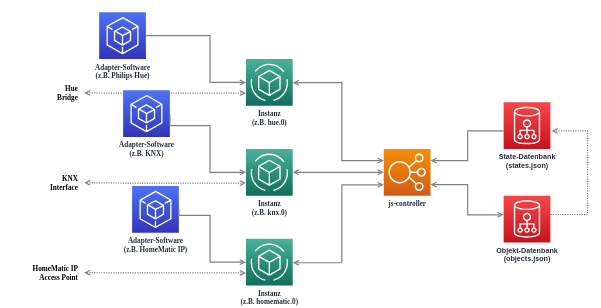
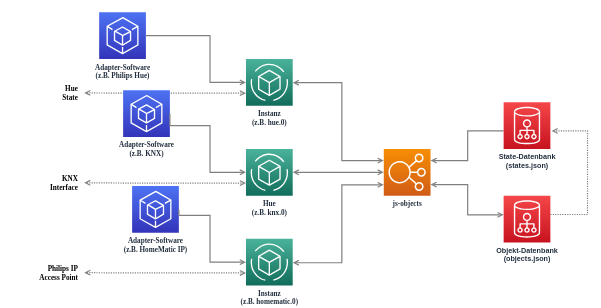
- <mxCell id="15" value="Hue&lt;br&gt;Bridge" style="text;html=1;resizable=0;autosize=1;align=right;verticalAlign=middle;points=[];fillColor=none;strokeColor=none;rounded=0;dashed=1;dashPattern=1 1;labelBackgroundColor=none;fontFamily=Verdana;fontSize=12;fontColor=#000000;fontStyle=1" vertex="1" parent="1"><mxGeometry x="70" y="140" width="60" height="30" as="geometry" /></mxCell>
+ <mxCell id="15" value="Hue&lt;br&gt;State" style="text;html=1;resizable=0;autosize=1;align=right;verticalAlign=middle;points=[];fillColor=none;strokeColor=none;rounded=0;dashed=1;dashPattern=1 1;labelBackgroundColor=none;fontFamily=Verdana;fontSize=12;fontColor=#000000;fontStyle=1" vertex="1" parent="1"><mxGeometry x="70" y="140" width="60" height="30" as="geometry" /></mxCell>
- <mxCell id="4" value="js-controller" style="points=[[0,0,0],[0.25,0,0],[0.5,0,0],[0.75,0,0],[1,0,0],[0,1,0],[0.25,1,0],[0.5,1,0],[0.75,1,0],[1,1,0],[0,0.25,0],[0,0.5,0],[0,0.75,0],[1,0.25,0],[1,0.5,0],[1,0.75,0]];outlineConnect=0;fontColor=#232F3E;gradientColor=#F78E04;gradientDirection=north;fillColor=#D05C17;strokeColor=#ffffff;dashed=0;verticalLabelPosition=bottom;verticalAlign=top;align=center;html=1;fontSize=12;fontStyle=1;aspect=fixed;shape=mxgraph.aws4.resourceIcon;resIcon=mxgraph.aws4.elastic_load_balancing;dashPattern=1 1;labelBackgroundColor=none;fontFamily=Verdana;" vertex="1" parent="1"><mxGeometry x="639" y="248" width="78" height="78" as="geometry" /></mxCell>
+ <mxCell id="4" value="js-objects" style="points=[[0,0,0],[0.25,0,0],[0.5,0,0],[0.75,0,0],[1,0,0],[0,1,0],[0.25,1,0],[0.5,1,0],[0.75,1,0],[1,1,0],[0,0.25,0],[0,0.5,0],[0,0.75,0],[1,0.25,0],[1,0.5,0],[1,0.75,0]];outlineConnect=0;fontColor=#232F3E;gradientColor=#F78E04;gradientDirection=north;fillColor=#D05C17;strokeColor=#ffffff;dashed=0;verticalLabelPosition=bottom;verticalAlign=top;align=center;html=1;fontSize=12;fontStyle=1;aspect=fixed;shape=mxgraph.aws4.resourceIcon;resIcon=mxgraph.aws4.elastic_load_balancing;dashPattern=1 1;labelBackgroundColor=none;fontFamily=Verdana;" vertex="1" parent="1"><mxGeometry x="639" y="248" width="78" height="78" as="geometry" /></mxCell>
- <mxCell id="17" value="Instanz&lt;br&gt;(z.B. knx.0)" style="points=[[0,0,0],[0.25,0,0],[0.5,0,0],[0.75,0,0],[1,0,0],[0,1,0],[0.25,1,0],[0.5,1,0],[0.75,1,0],[1,1,0],[0,0.25,0],[0,0.5,0],[0,0.75,0],[1,0.25,0],[1,0.5,0],[1,0.75,0]];outlineConnect=0;fontColor=#232F3E;gradientColor=#4AB29A;gradientDirection=north;fillColor=#116D5B;strokeColor=#ffffff;dashed=0;verticalLabelPosition=bottom;verticalAlign=top;align=center;html=1;fontSize=12;fontStyle=1;aspect=fixed;shape=mxgraph.aws4.resourceIcon;resIcon=mxgraph.aws4.apache_mxnet_on_aws;dashPattern=1 1;labelBackgroundColor=none;fontFamily=Verdana;" vertex="1" parent="1"><mxGeometry x="409" y="248" width="78" height="78" as="geometry" /></mxCell>
+ <mxCell id="17" value="Hue&lt;br&gt;(z.B. knx.0)" style="points=[[0,0,0],[0.25,0,0],[0.5,0,0],[0.75,0,0],[1,0,0],[0,1,0],[0.25,1,0],[0.5,1,0],[0.75,1,0],[1,1,0],[0,0.25,0],[0,0.5,0],[0,0.75,0],[1,0.25,0],[1,0.5,0],[1,0.75,0]];outlineConnect=0;fontColor=#232F3E;gradientColor=#4AB29A;gradientDirection=north;fillColor=#116D5B;strokeColor=#ffffff;dashed=0;verticalLabelPosition=bottom;verticalAlign=top;align=center;html=1;fontSize=12;fontStyle=1;aspect=fixed;shape=mxgraph.aws4.resourceIcon;resIcon=mxgraph.aws4.apache_mxnet_on_aws;dashPattern=1 1;labelBackgroundColor=none;fontFamily=Verdana;" vertex="1" parent="1"><mxGeometry x="409" y="248" width="78" height="78" as="geometry" /></mxCell>
- <mxCell id="25" value="HomeMatic IP&lt;br&gt;Access Point" style="text;html=1;resizable=0;autosize=1;align=right;verticalAlign=middle;points=[];fillColor=none;strokeColor=none;rounded=0;dashed=1;dashPattern=1 1;labelBackgroundColor=none;fontFamily=Verdana;fontSize=12;fontColor=#000000;fontStyle=1" vertex="1" parent="1"><mxGeometry x="20" y="440" width="110" height="30" as="geometry" /></mxCell>
+ <mxCell id="25" value="Philips IP&lt;br&gt;Access Point" style="text;html=1;resizable=0;autosize=1;align=right;verticalAlign=middle;points=[];fillColor=none;strokeColor=none;rounded=0;dashed=1;dashPattern=1 1;labelBackgroundColor=none;fontFamily=Verdana;fontSize=12;fontColor=#000000;fontStyle=1" vertex="1" parent="1"><mxGeometry x="20" y="440" width="110" height="30" as="geometry" /></mxCell>
